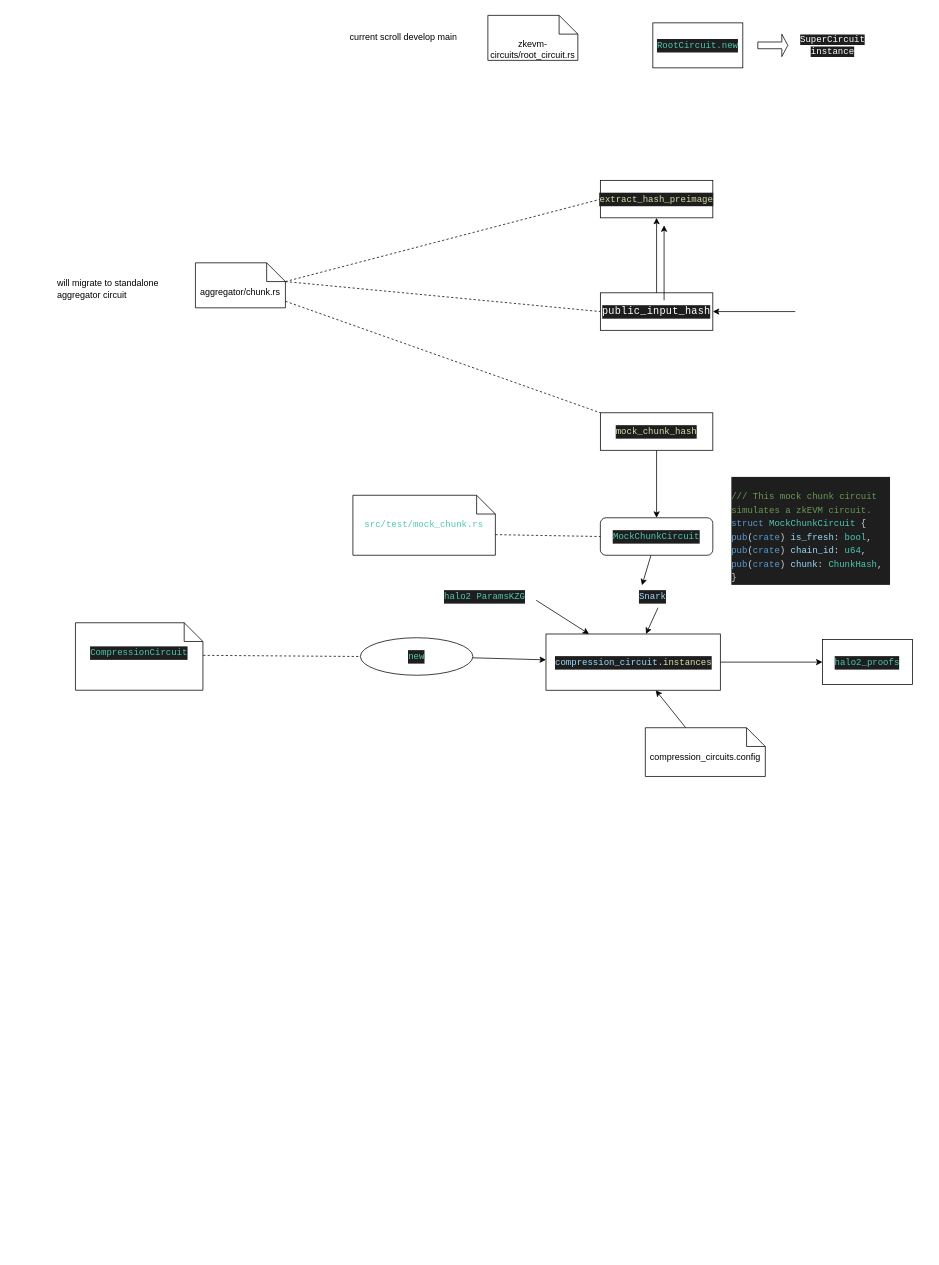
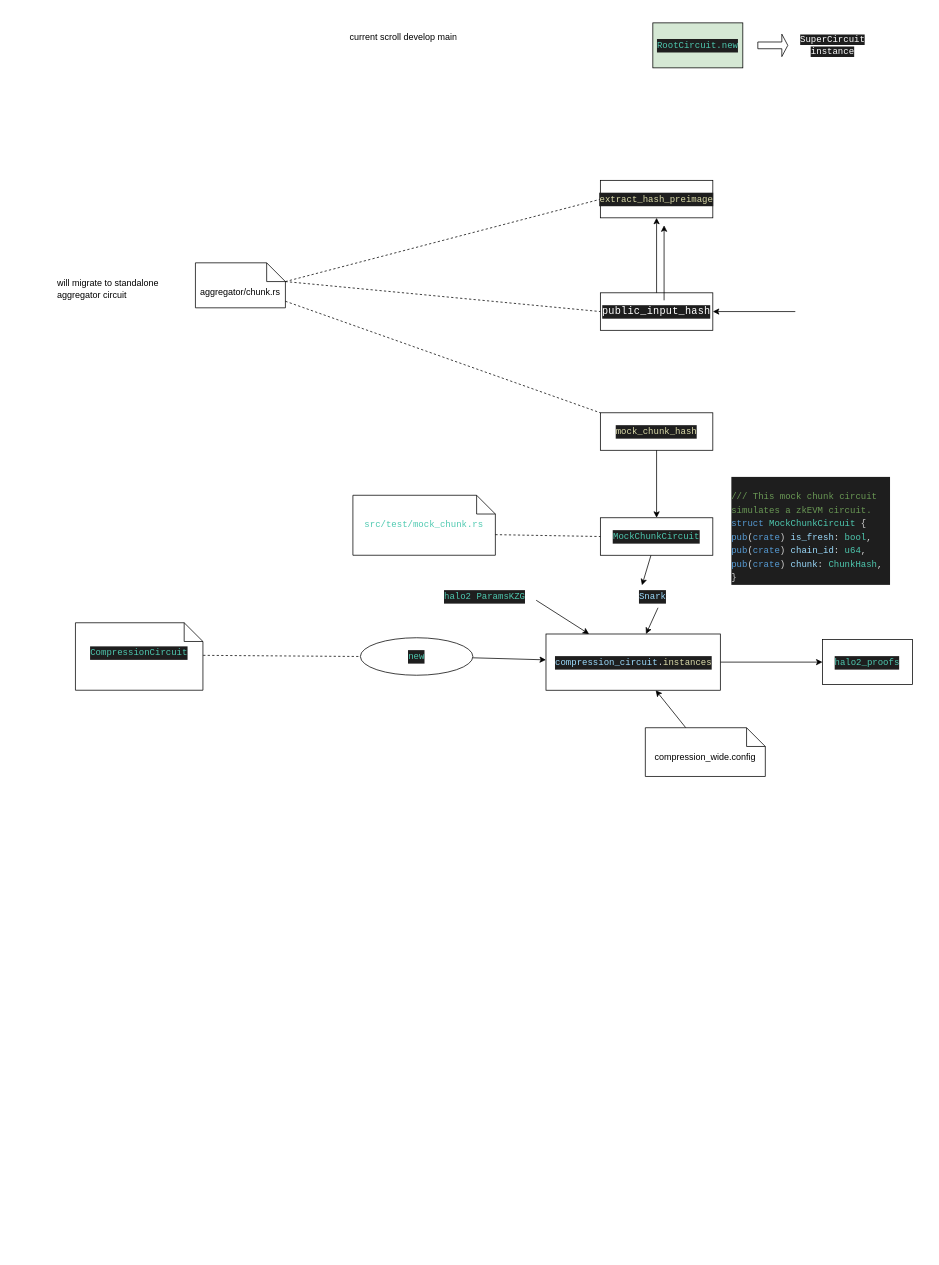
- <mxCell id="2" value="zkevm-circuits/root_circuit.rs" style="shape=note2;boundedLbl=1;whiteSpace=wrap;html=1;size=25;verticalAlign=top;align=center;" parent="1" vertex="1"><mxGeometry x="650" y="20" width="120" height="60" as="geometry" /></mxCell>
- <mxCell id="3" value="&lt;div style=&quot;color: rgb(212, 212, 212); background-color: rgb(30, 30, 30); font-family: Menlo, Monaco, &amp;quot;Courier New&amp;quot;, monospace; line-height: 18px;&quot;&gt;&lt;span style=&quot;color: #4ec9b0;&quot;&gt;RootCircuit.new&lt;/span&gt;&lt;/div&gt;" style="rounded=0;whiteSpace=wrap;html=1;" parent="1" vertex="1"><mxGeometry x="870" y="30" width="120" height="60" as="geometry" /></mxCell>
+ <mxCell id="3" value="&lt;div style=&quot;color: rgb(212, 212, 212); background-color: rgb(30, 30, 30); font-family: Menlo, Monaco, &amp;quot;Courier New&amp;quot;, monospace; line-height: 18px;&quot;&gt;&lt;span style=&quot;color: #4ec9b0;&quot;&gt;RootCircuit.new&lt;/span&gt;&lt;/div&gt;" style="rounded=0;whiteSpace=wrap;html=1;fillColor=#d5e8d4;" parent="1" vertex="1"><mxGeometry x="870" y="30" width="120" height="60" as="geometry" /></mxCell>
- <mxCell id="20" value="&lt;div style=&quot;background-color: rgb(30, 30, 30); font-family: Menlo, Monaco, &amp;quot;Courier New&amp;quot;, monospace; line-height: 18px;&quot;&gt;&lt;div style=&quot;color: rgb(212, 212, 212); line-height: 18px;&quot;&gt;&lt;div style=&quot;line-height: 18px;&quot;&gt;&lt;span style=&quot;color: #4ec9b0;&quot;&gt;MockChunkCircuit&lt;/span&gt;&lt;/div&gt;&lt;/div&gt;&lt;/div&gt;" style="whiteSpace=wrap;html=1;rounded=1;" parent="1" vertex="1"><mxGeometry x="800" y="690" width="150" height="50" as="geometry" /></mxCell>
+ <mxCell id="20" value="&lt;div style=&quot;background-color: rgb(30, 30, 30); font-family: Menlo, Monaco, &amp;quot;Courier New&amp;quot;, monospace; line-height: 18px;&quot;&gt;&lt;div style=&quot;color: rgb(212, 212, 212); line-height: 18px;&quot;&gt;&lt;div style=&quot;line-height: 18px;&quot;&gt;&lt;span style=&quot;color: #4ec9b0;&quot;&gt;MockChunkCircuit&lt;/span&gt;&lt;/div&gt;&lt;/div&gt;&lt;/div&gt;" style="rounded=0;whiteSpace=wrap;html=1;" parent="1" vertex="1"><mxGeometry x="800" y="690" width="150" height="50" as="geometry" /></mxCell>
- <mxCell id="25" value="&lt;span style=&quot;text-align: left;&quot;&gt;compression_circuits.config&lt;/span&gt;" style="shape=note2;boundedLbl=1;whiteSpace=wrap;html=1;size=25;verticalAlign=top;align=center;" parent="1" vertex="1"><mxGeometry x="860" y="970" width="160" height="65" as="geometry" /></mxCell>
+ <mxCell id="25" value="&lt;span style=&quot;text-align: left;&quot;&gt;compression_wide.config&lt;/span&gt;" style="shape=note2;boundedLbl=1;whiteSpace=wrap;html=1;size=25;verticalAlign=top;align=center;" parent="1" vertex="1"><mxGeometry x="860" y="970" width="160" height="65" as="geometry" /></mxCell>
